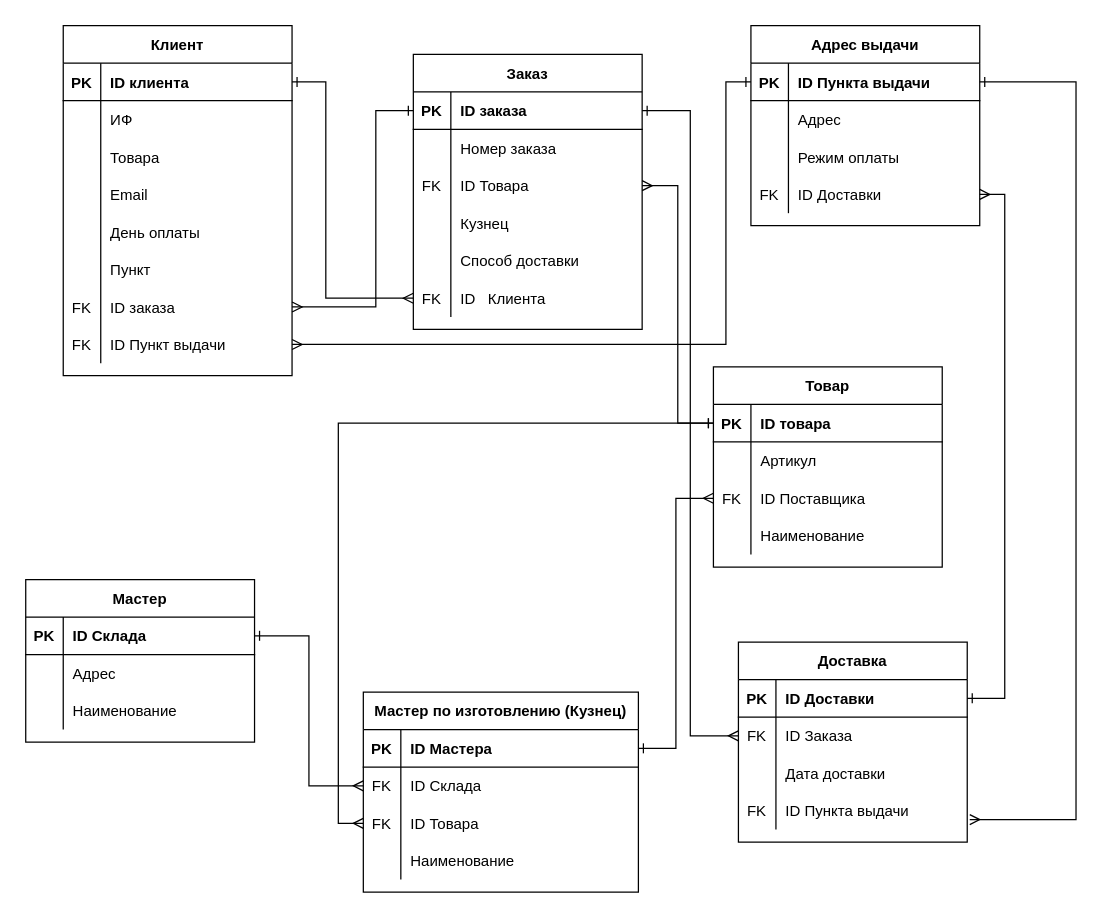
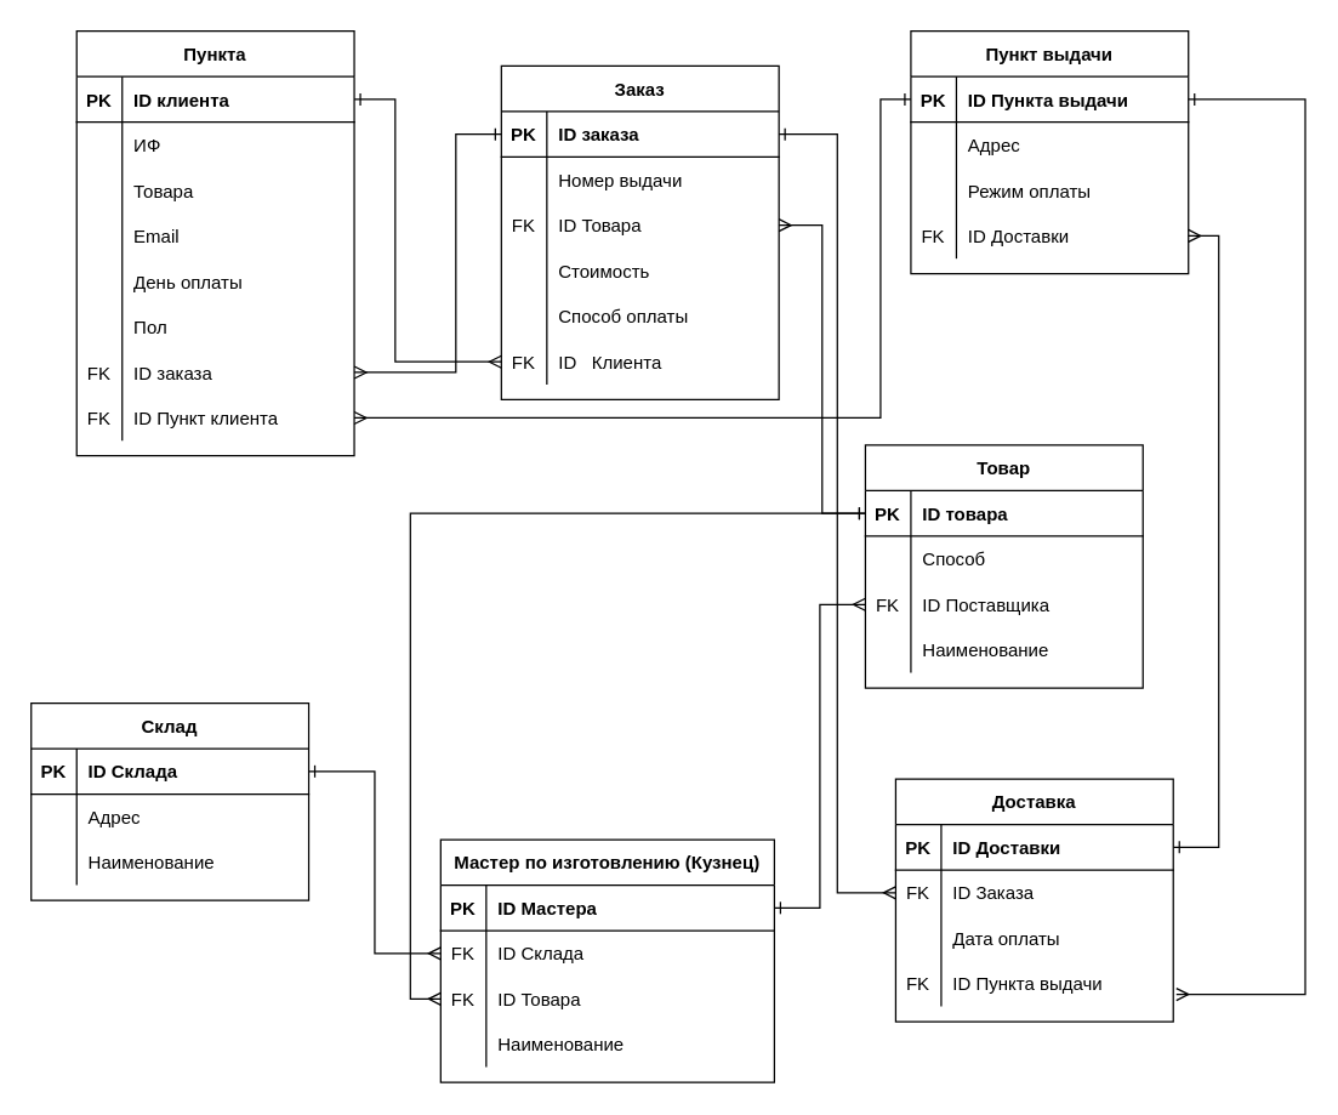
- <mxCell id="2" value="Клиент" style="shape=table;startSize=30;container=1;collapsible=1;childLayout=tableLayout;fixedRows=1;rowLines=0;fontStyle=1;align=center;resizeLast=1;" vertex="1" parent="1"><mxGeometry x="50" y="20" width="183" height="280" as="geometry" /></mxCell>
+ <mxCell id="2" value="Пункта" style="shape=table;startSize=30;container=1;collapsible=1;childLayout=tableLayout;fixedRows=1;rowLines=0;fontStyle=1;align=center;resizeLast=1;" vertex="1" parent="1"><mxGeometry x="50" y="20" width="183" height="280" as="geometry" /></mxCell>
- <mxCell id="46" value="Адрес выдачи" style="shape=table;startSize=30;container=1;collapsible=1;childLayout=tableLayout;fixedRows=1;rowLines=0;fontStyle=1;align=center;resizeLast=1;" vertex="1" parent="1"><mxGeometry x="600" y="20" width="183" height="160" as="geometry" /></mxCell>
+ <mxCell id="46" value="Пункт выдачи" style="shape=table;startSize=30;container=1;collapsible=1;childLayout=tableLayout;fixedRows=1;rowLines=0;fontStyle=1;align=center;resizeLast=1;" vertex="1" parent="1"><mxGeometry x="600" y="20" width="183" height="160" as="geometry" /></mxCell>
- <mxCell id="33" value="Номер заказа" style="shape=partialRectangle;connectable=0;fillColor=none;top=0;left=0;bottom=0;right=0;align=left;spacingLeft=6;overflow=hidden;" vertex="1" parent="31"><mxGeometry x="30" width="153" height="30" as="geometry"><mxRectangle width="153" height="30" as="alternateBounds" /></mxGeometry></mxCell>
+ <mxCell id="33" value="Номер выдачи" style="shape=partialRectangle;connectable=0;fillColor=none;top=0;left=0;bottom=0;right=0;align=left;spacingLeft=6;overflow=hidden;" vertex="1" parent="31"><mxGeometry x="30" width="153" height="30" as="geometry"><mxRectangle width="153" height="30" as="alternateBounds" /></mxGeometry></mxCell>
- <mxCell id="39" value="Кузнец " style="shape=partialRectangle;connectable=0;fillColor=none;top=0;left=0;bottom=0;right=0;align=left;spacingLeft=6;overflow=hidden;" vertex="1" parent="37"><mxGeometry x="30" width="153" height="30" as="geometry"><mxRectangle width="153" height="30" as="alternateBounds" /></mxGeometry></mxCell>
+ <mxCell id="39" value="Стоимость " style="shape=partialRectangle;connectable=0;fillColor=none;top=0;left=0;bottom=0;right=0;align=left;spacingLeft=6;overflow=hidden;" vertex="1" parent="37"><mxGeometry x="30" width="153" height="30" as="geometry"><mxRectangle width="153" height="30" as="alternateBounds" /></mxGeometry></mxCell>
- <mxCell id="42" value="Способ доставки " style="shape=partialRectangle;connectable=0;fillColor=none;top=0;left=0;bottom=0;right=0;align=left;spacingLeft=6;overflow=hidden;" vertex="1" parent="40"><mxGeometry x="30" width="153" height="30" as="geometry"><mxRectangle width="153" height="30" as="alternateBounds" /></mxGeometry></mxCell>
+ <mxCell id="42" value="Способ оплаты " style="shape=partialRectangle;connectable=0;fillColor=none;top=0;left=0;bottom=0;right=0;align=left;spacingLeft=6;overflow=hidden;" vertex="1" parent="40"><mxGeometry x="30" width="153" height="30" as="geometry"><mxRectangle width="153" height="30" as="alternateBounds" /></mxGeometry></mxCell>
- <mxCell id="20" value="Пункт" style="shape=partialRectangle;connectable=0;fillColor=none;top=0;left=0;bottom=0;right=0;align=left;spacingLeft=6;overflow=hidden;" vertex="1" parent="18"><mxGeometry x="30" width="153" height="30" as="geometry"><mxRectangle width="153" height="30" as="alternateBounds" /></mxGeometry></mxCell>
+ <mxCell id="20" value="Пол" style="shape=partialRectangle;connectable=0;fillColor=none;top=0;left=0;bottom=0;right=0;align=left;spacingLeft=6;overflow=hidden;" vertex="1" parent="18"><mxGeometry x="30" width="153" height="30" as="geometry"><mxRectangle width="153" height="30" as="alternateBounds" /></mxGeometry></mxCell>
- <mxCell id="26" value=" ID Пункт выдачи" style="shape=partialRectangle;connectable=0;fillColor=none;top=0;left=0;bottom=0;right=0;align=left;spacingLeft=6;overflow=hidden;" vertex="1" parent="24"><mxGeometry x="30" width="153" height="30" as="geometry"><mxRectangle width="153" height="30" as="alternateBounds" /></mxGeometry></mxCell>
+ <mxCell id="26" value=" ID Пункт клиента" style="shape=partialRectangle;connectable=0;fillColor=none;top=0;left=0;bottom=0;right=0;align=left;spacingLeft=6;overflow=hidden;" vertex="1" parent="24"><mxGeometry x="30" width="153" height="30" as="geometry"><mxRectangle width="153" height="30" as="alternateBounds" /></mxGeometry></mxCell>
- <mxCell id="88" value="Артикул" style="shape=partialRectangle;connectable=0;fillColor=none;top=0;left=0;bottom=0;right=0;align=left;spacingLeft=6;overflow=hidden;" vertex="1" parent="86"><mxGeometry x="30" width="153" height="30" as="geometry"><mxRectangle width="153" height="30" as="alternateBounds" /></mxGeometry></mxCell>
+ <mxCell id="88" value="Способ" style="shape=partialRectangle;connectable=0;fillColor=none;top=0;left=0;bottom=0;right=0;align=left;spacingLeft=6;overflow=hidden;" vertex="1" parent="86"><mxGeometry x="30" width="153" height="30" as="geometry"><mxRectangle width="153" height="30" as="alternateBounds" /></mxGeometry></mxCell>
- <mxCell id="59" value="Мастер" style="shape=table;startSize=30;container=1;collapsible=1;childLayout=tableLayout;fixedRows=1;rowLines=0;fontStyle=1;align=center;resizeLast=1;" vertex="1" parent="1"><mxGeometry x="20" y="463" width="183" height="130" as="geometry" /></mxCell>
+ <mxCell id="59" value="Склад" style="shape=table;startSize=30;container=1;collapsible=1;childLayout=tableLayout;fixedRows=1;rowLines=0;fontStyle=1;align=center;resizeLast=1;" vertex="1" parent="1"><mxGeometry x="20" y="463" width="183" height="130" as="geometry" /></mxCell>
- <mxCell id="78" value="Дата доставки" style="shape=partialRectangle;connectable=0;fillColor=none;top=0;left=0;bottom=0;right=0;align=left;spacingLeft=6;overflow=hidden;" vertex="1" parent="76"><mxGeometry x="30" width="153" height="30" as="geometry"><mxRectangle width="153" height="30" as="alternateBounds" /></mxGeometry></mxCell>
+ <mxCell id="78" value="Дата оплаты" style="shape=partialRectangle;connectable=0;fillColor=none;top=0;left=0;bottom=0;right=0;align=left;spacingLeft=6;overflow=hidden;" vertex="1" parent="76"><mxGeometry x="30" width="153" height="30" as="geometry"><mxRectangle width="153" height="30" as="alternateBounds" /></mxGeometry></mxCell>
